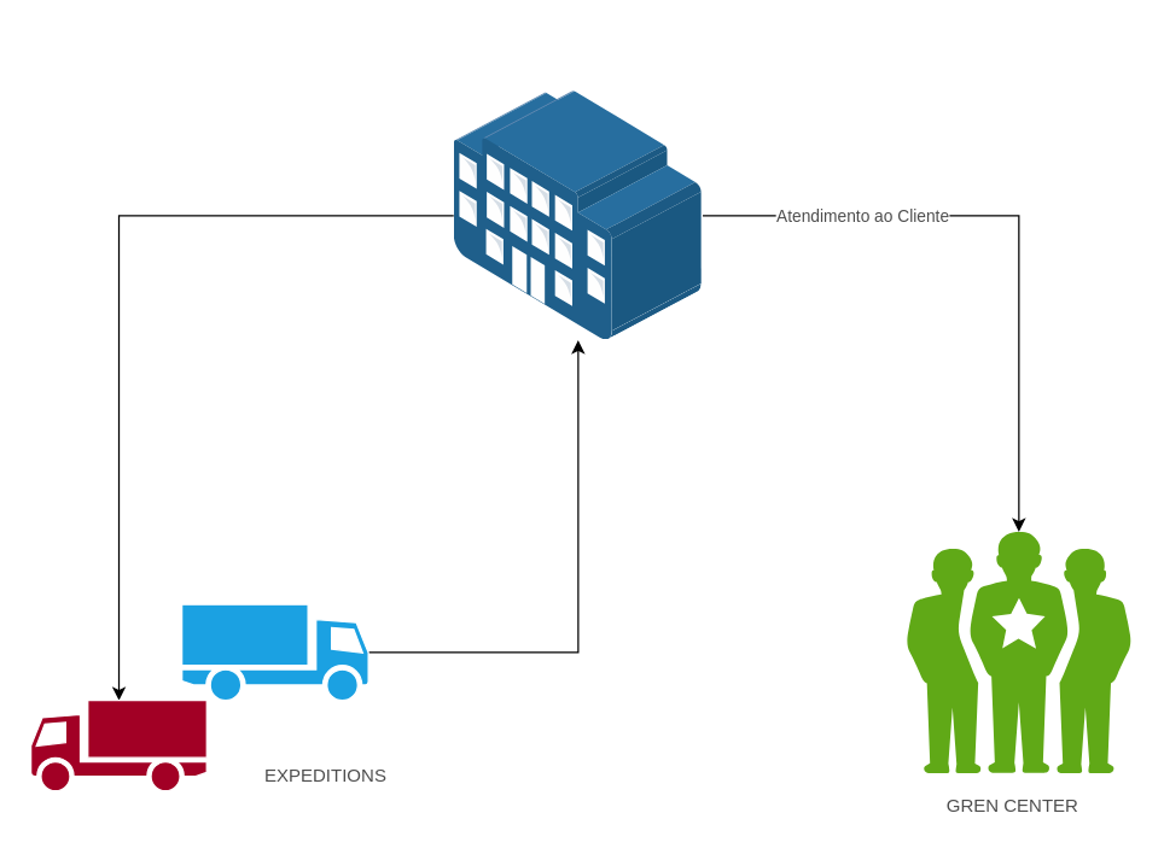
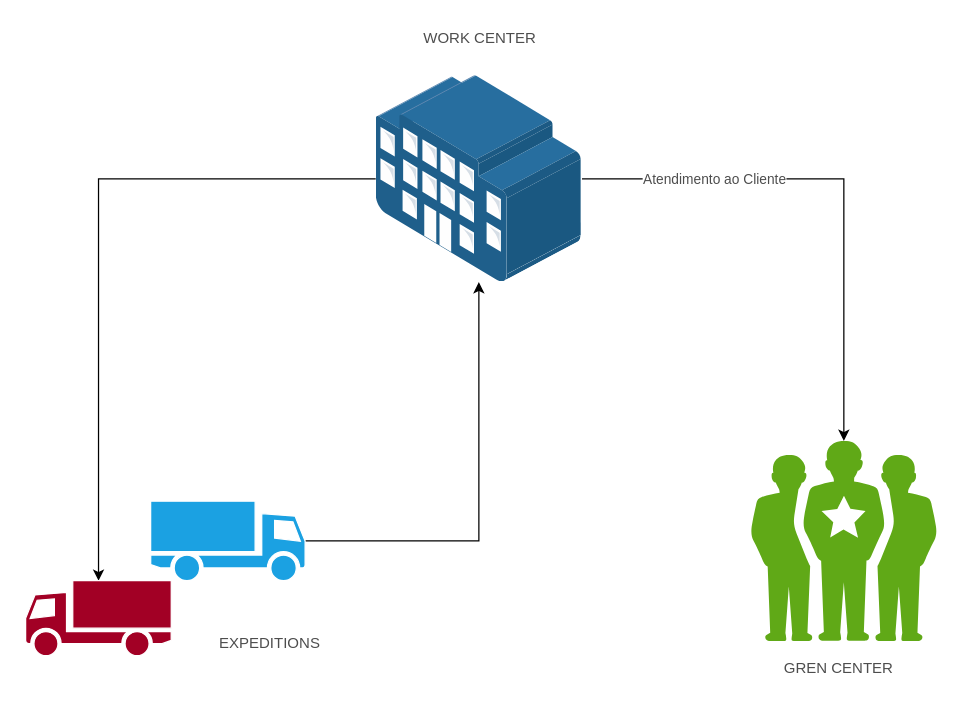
+ <mxCell id="12" value="WORK CENTER" style="text;html=1;align=center;verticalAlign=middle;resizable=0;points=[];autosize=1;fontColor=#4D4D4D;" vertex="1" parent="1"><mxGeometry x="327.5" y="20" width="110" height="20" as="geometry" /></mxCell>
